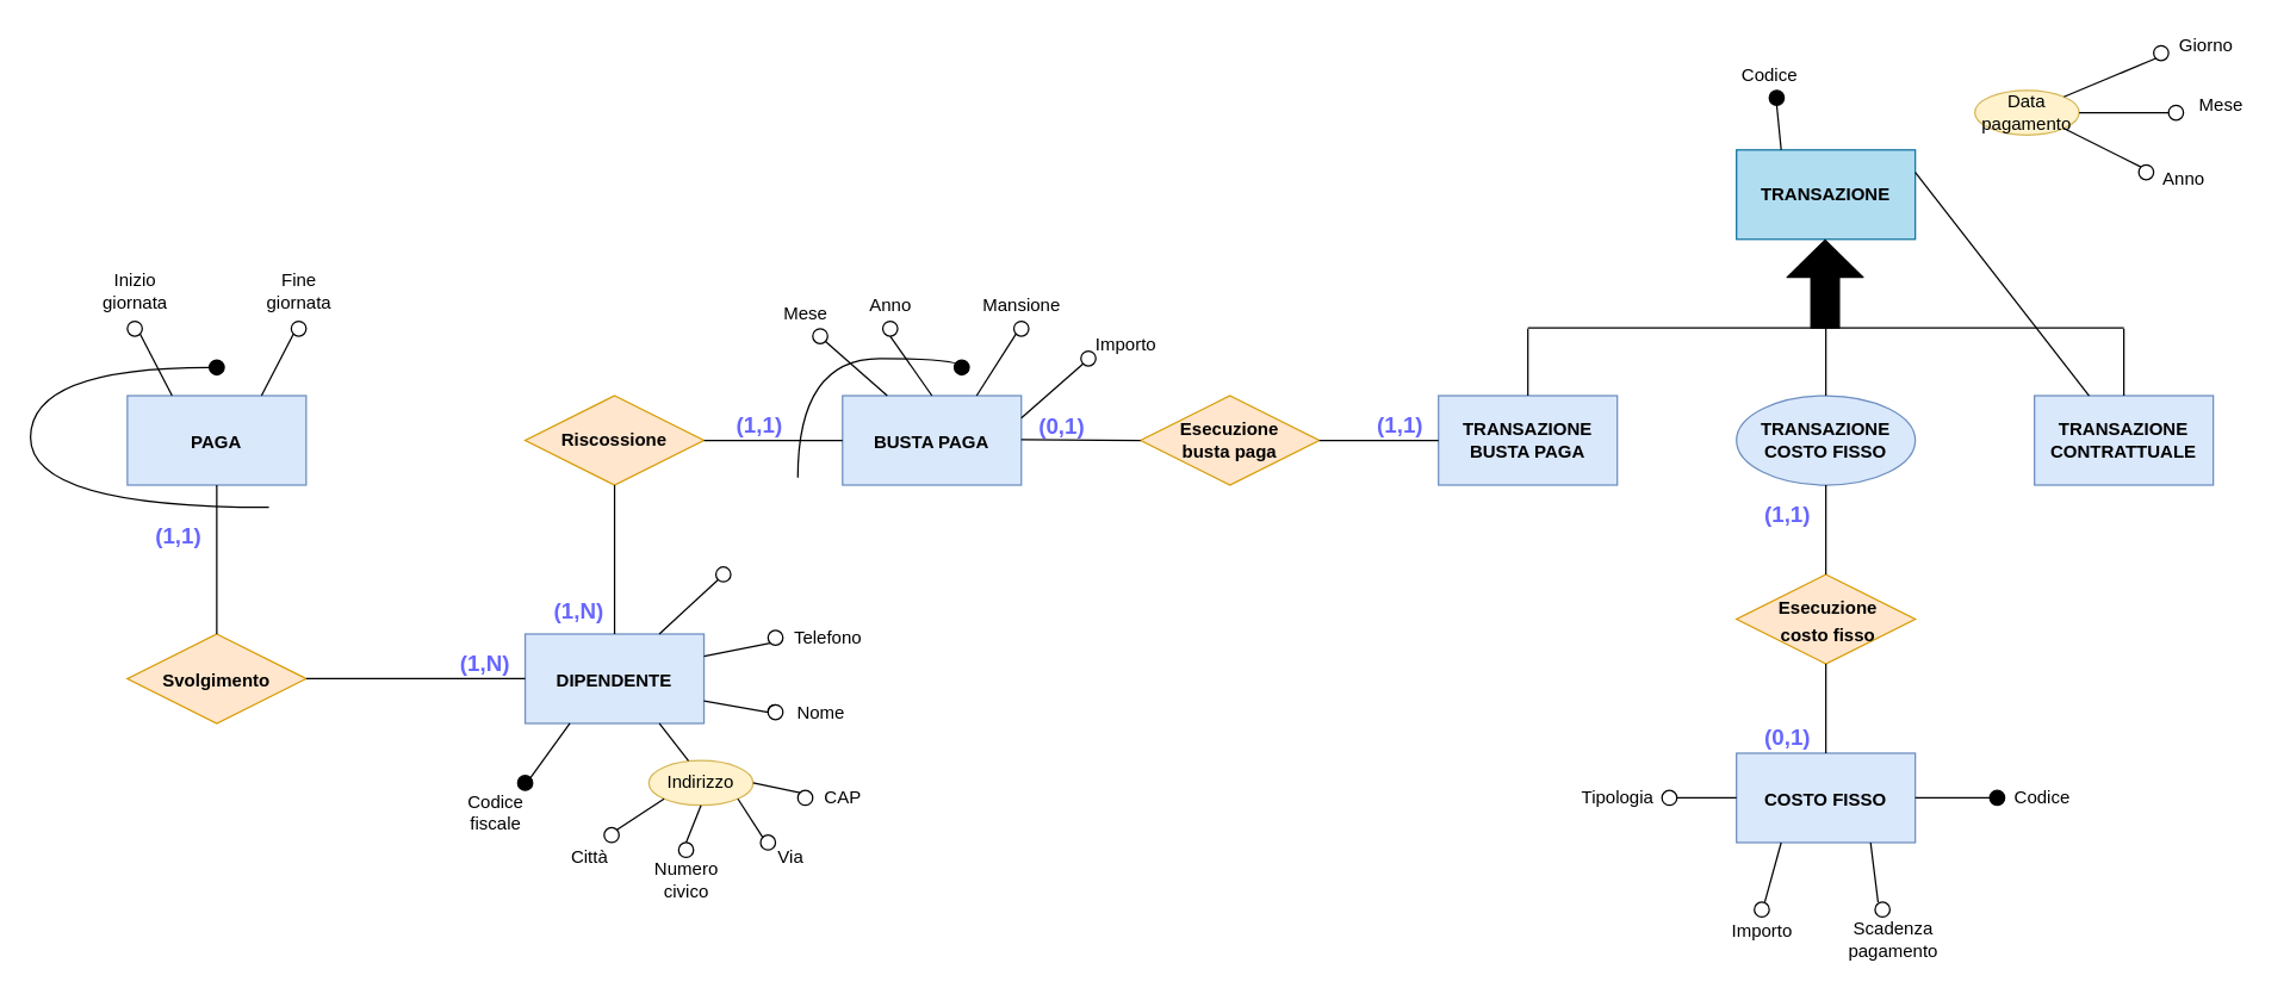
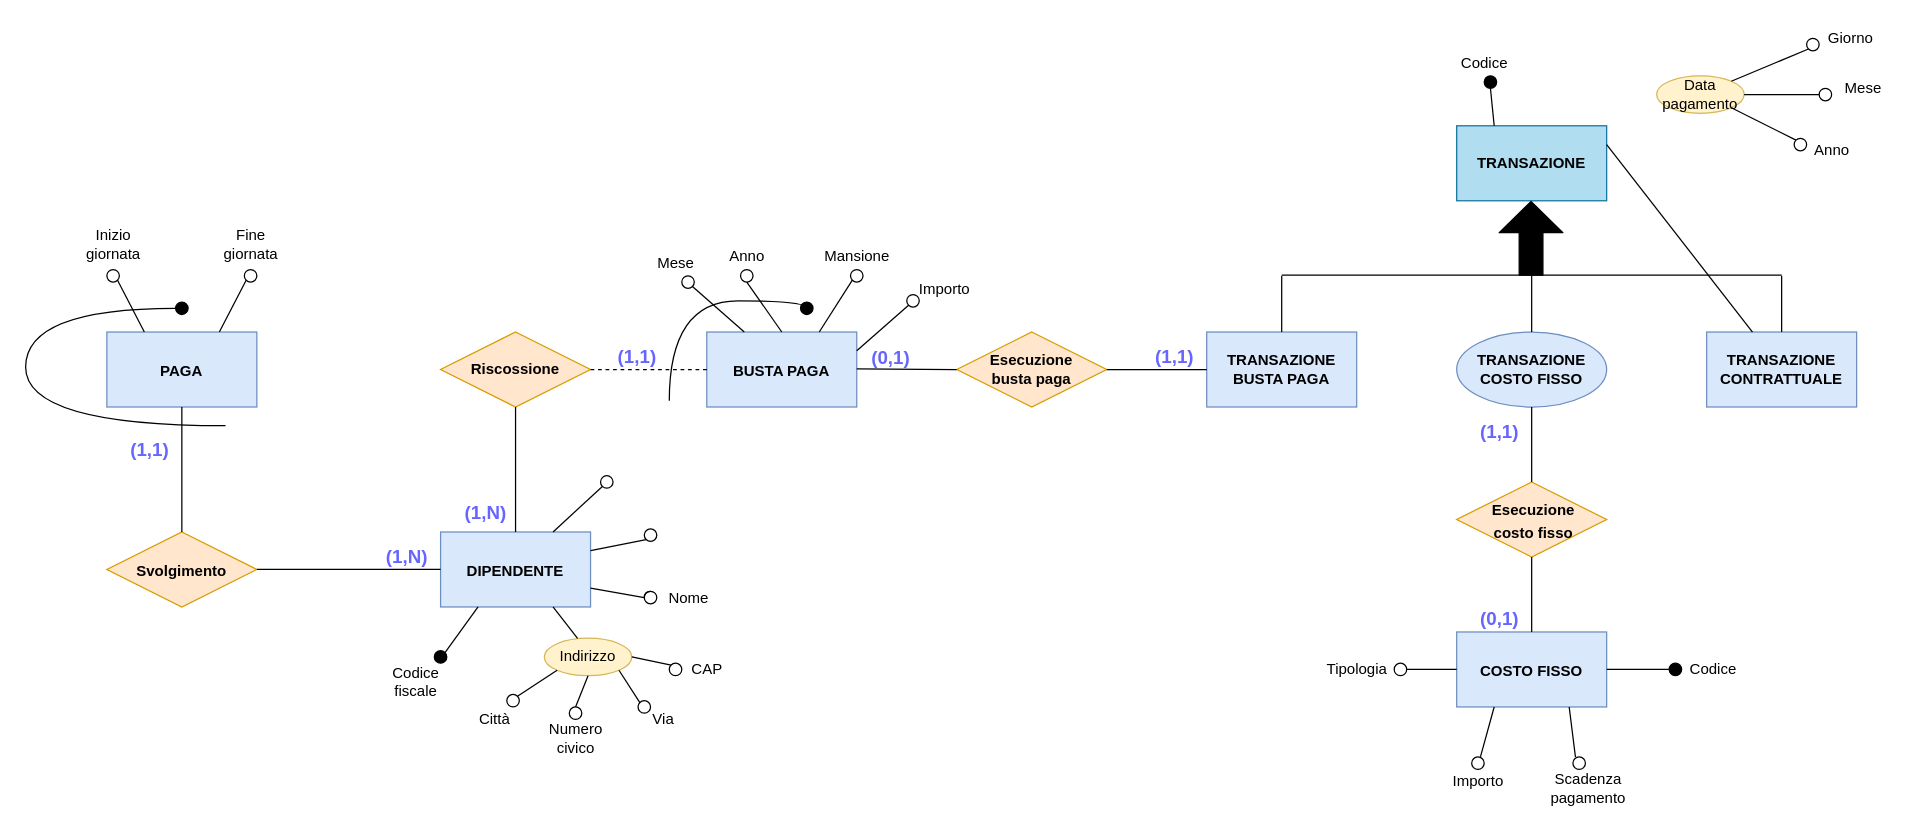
- <mxCell id="21" value="" style="endArrow=none;html=1;rounded=0;fontSize=15;exitX=1;exitY=0.5;exitDx=0;exitDy=0;entryX=0;entryY=0.5;entryDx=0;entryDy=0;" parent="1" source="12" target="15" edge="1"><mxGeometry relative="1" as="geometry"><mxPoint x="505" y="305" as="sourcePoint" /><mxPoint x="665" y="305" as="targetPoint" /></mxGeometry></mxCell>
+ <mxCell id="21" value="" style="endArrow=none;html=1;rounded=0;fontSize=15;exitX=1;exitY=0.5;exitDx=0;exitDy=0;entryX=0;entryY=0.5;entryDx=0;entryDy=0;dashed=1;" parent="1" source="12" target="15" edge="1"><mxGeometry relative="1" as="geometry"><mxPoint x="505" y="305" as="sourcePoint" /><mxPoint x="665" y="305" as="targetPoint" /></mxGeometry></mxCell>
- <mxCell id="83" value="Telefono" style="text;html=1;align=center;verticalAlign=middle;resizable=0;points=[];autosize=1;fontSize=12;" parent="1" vertex="1"><mxGeometry x="525" y="417.5" width="60" height="20" as="geometry" /></mxCell>
